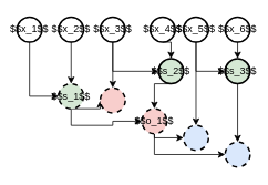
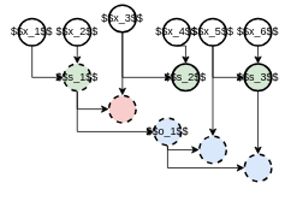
- <mxCell id="8" value="$$x_3$$" style="ellipse;whiteSpace=wrap;html=1;aspect=fixed;strokeWidth=2;" parent="1" vertex="1"><mxGeometry x="120" y="20" width="30" height="30" as="geometry" /></mxCell>
+ <mxCell id="8" value="$$x_3$$" style="ellipse;whiteSpace=wrap;html=1;aspect=fixed;strokeWidth=2;" parent="1" vertex="1"><mxGeometry x="120" y="5" width="30" height="30" as="geometry" /></mxCell>
- <mxCell id="19" style="edgeStyle=orthogonalEdgeStyle;rounded=0;orthogonalLoop=1;jettySize=auto;html=1;exitX=0.5;exitY=1;exitDx=0;exitDy=0;entryX=0.5;entryY=0;entryDx=0;entryDy=0;" parent="1" source="20" target="25" edge="1"><mxGeometry relative="1" as="geometry" /></mxCell>
- <mxCell id="18" value="$$s_1$$" style="ellipse;whiteSpace=wrap;html=1;aspect=fixed;strokeWidth=2;fillColor=#d5e8d4;strokeColor=default;dashed=1;" parent="1" vertex="1"><mxGeometry x="70" y="100" width="30" height="30" as="geometry" /></mxCell>
+ <mxCell id="18" value="$$s_1$$" style="ellipse;whiteSpace=wrap;html=1;aspect=fixed;strokeWidth=2;fillColor=#d5e8d4;strokeColor=default;dashed=1;" parent="1" vertex="1"><mxGeometry x="70" y="70" width="30" height="30" as="geometry" /></mxCell>
- <mxCell id="25" value="$$o_1$$" style="ellipse;whiteSpace=wrap;html=1;aspect=fixed;strokeWidth=2;fillColor=#f8cecc;strokeColor=default;dashed=1;" parent="1" vertex="1"><mxGeometry x="170" y="130" width="30" height="30" as="geometry" /></mxCell>
+ <mxCell id="25" value="$$o_1$$" style="ellipse;whiteSpace=wrap;html=1;aspect=fixed;strokeWidth=2;fillColor=#dae8fc;strokeColor=default;dashed=1;" parent="1" vertex="1"><mxGeometry x="170" y="130" width="30" height="30" as="geometry" /></mxCell>
